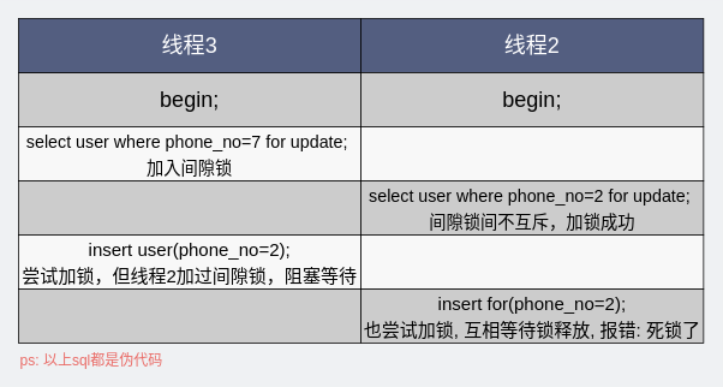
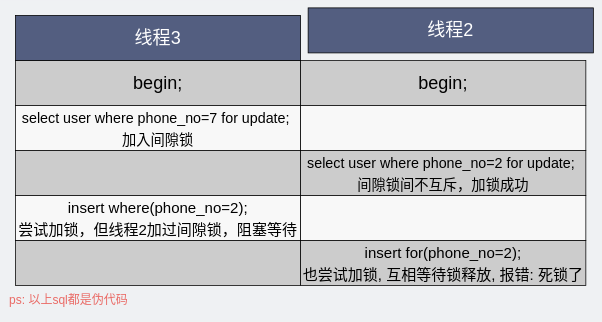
- <mxCell id="4" value="&lt;font color=&quot;#ffffff&quot; style=&quot;font-size: 24px;&quot;&gt;线程2&lt;/font&gt;" style="rounded=0;whiteSpace=wrap;html=1;fillColor=#535E80;gradientColor=none;fontSize=24;" parent="1" vertex="1"><mxGeometry x="400" y="20" width="380" height="60" as="geometry" /></mxCell>
+ <mxCell id="4" value="&lt;font color=&quot;#ffffff&quot; style=&quot;font-size: 24px;&quot;&gt;线程2&lt;/font&gt;" style="rounded=0;whiteSpace=wrap;html=1;fillColor=#535E80;gradientColor=none;fontSize=24;" parent="1" vertex="1"><mxGeometry x="410" y="10" width="380" height="60" as="geometry" /></mxCell>
- <mxCell id="10" value="&lt;font style=&quot;font-size: 20px&quot;&gt;insert user(phone_no=2);&lt;br&gt;尝试加锁，但线程2加过间隙锁，阻塞等待&lt;/font&gt;" style="rounded=0;whiteSpace=wrap;html=1;fillColor=#F8F8F8;gradientColor=none;fontSize=24;" parent="1" vertex="1"><mxGeometry x="20" y="260" width="380" height="60" as="geometry" /></mxCell>
+ <mxCell id="10" value="&lt;font style=&quot;font-size: 20px&quot;&gt;insert where(phone_no=2);&lt;br&gt;尝试加锁，但线程2加过间隙锁，阻塞等待&lt;/font&gt;" style="rounded=0;whiteSpace=wrap;html=1;fillColor=#F8F8F8;gradientColor=none;fontSize=24;" parent="1" vertex="1"><mxGeometry x="20" y="260" width="380" height="60" as="geometry" /></mxCell>
- <mxCell id="14" value="&lt;font color=&quot;#ea6b66&quot; style=&quot;font-size: 16px&quot;&gt;ps: 以上sql都是伪代码&lt;/font&gt;" style="text;html=1;strokeColor=none;fillColor=none;align=left;verticalAlign=middle;whiteSpace=wrap;rounded=0;fontSize=20;" parent="1" vertex="1"><mxGeometry x="20" y="386" width="211" height="21" as="geometry" /></mxCell>
+ <mxCell id="14" value="&lt;font color=&quot;#ea6b66&quot; style=&quot;font-size: 16px&quot;&gt;ps: 以上sql都是伪代码&lt;/font&gt;" style="text;html=1;strokeColor=none;fillColor=none;align=left;verticalAlign=middle;whiteSpace=wrap;rounded=0;fontSize=20;" parent="1" vertex="1"><mxGeometry x="10" y="386" width="211" height="21" as="geometry" /></mxCell>
